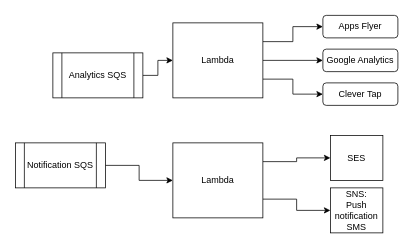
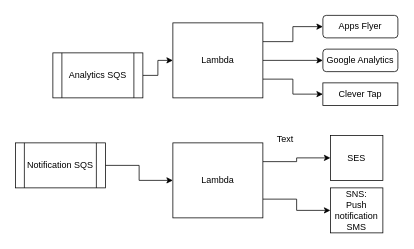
- <mxCell id="18" value="Clever Tap" style="rounded=1;whiteSpace=wrap;html=1;" vertex="1" parent="1"><mxGeometry x="430" y="110" width="100" height="30" as="geometry" /></mxCell>
+ <mxCell id="18" value="Clever Tap" style="whiteSpace=wrap;html=1;rounded=0;" vertex="1" parent="1"><mxGeometry x="430" y="110" width="100" height="30" as="geometry" /></mxCell>
+ <mxCell id="15" value="Text" style="text;html=1;strokeColor=none;fillColor=none;align=center;verticalAlign=middle;whiteSpace=wrap;rounded=0;" vertex="1" parent="1"><mxGeometry x="350" y="170" width="60" height="30" as="geometry" /></mxCell>
